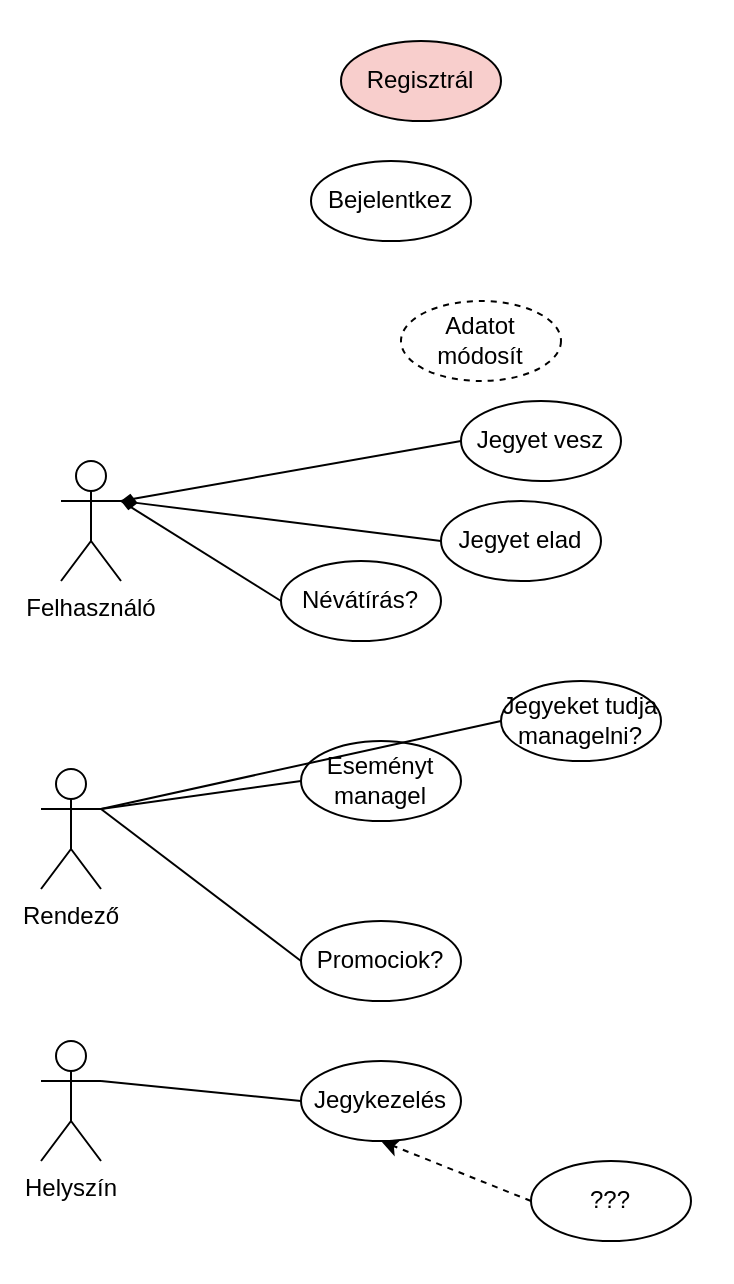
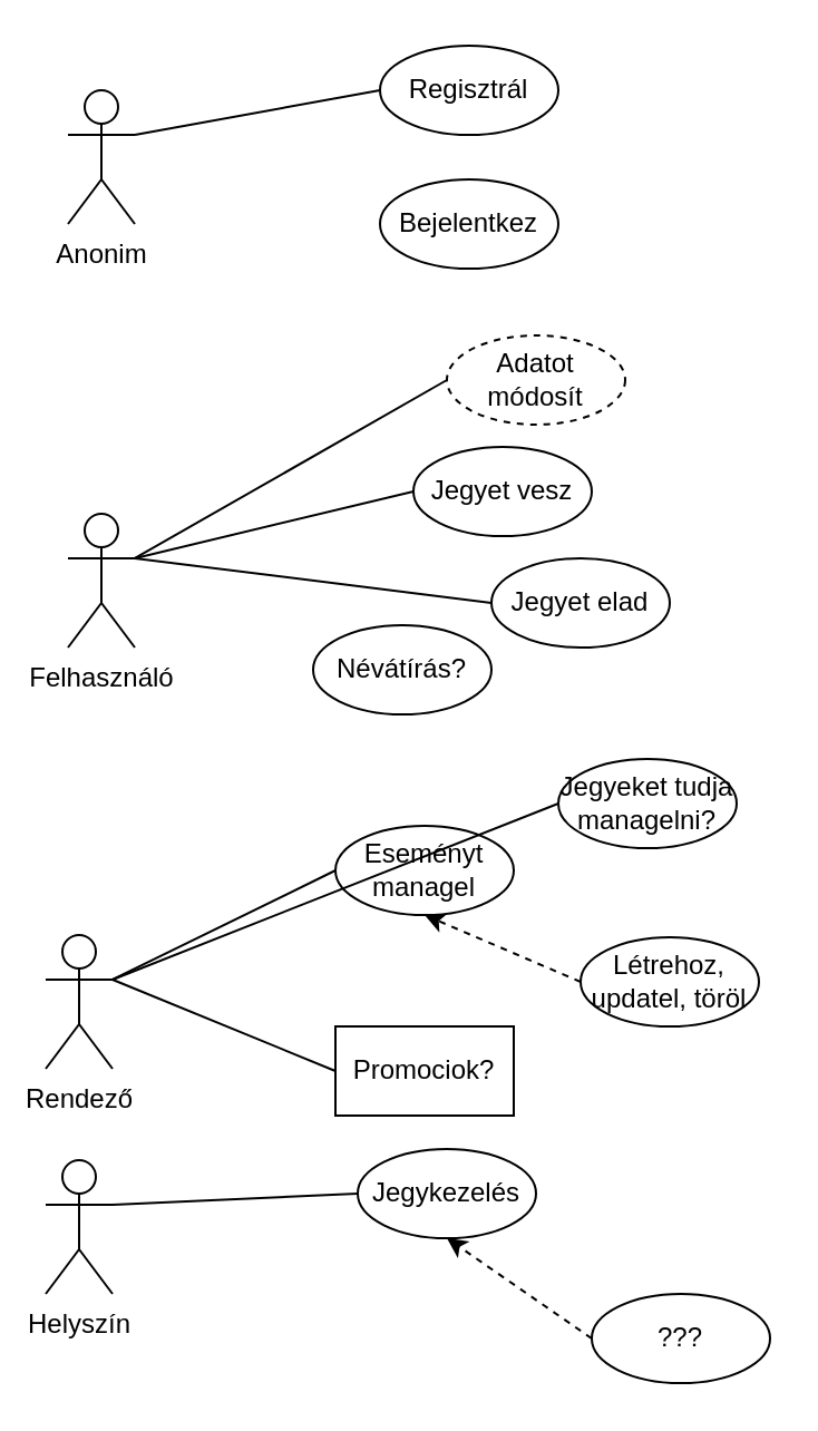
- <mxCell id="4" value="Regisztrál" style="ellipse;whiteSpace=wrap;html=1;labelBackgroundColor=none;rounded=0;fillColor=#f8cecc;" vertex="1" parent="1"><mxGeometry x="170" y="20" width="80" height="40" as="geometry" /></mxCell>
+ <mxCell id="4" value="Regisztrál" style="ellipse;whiteSpace=wrap;html=1;labelBackgroundColor=none;rounded=0;" vertex="1" parent="1"><mxGeometry x="170" y="20" width="80" height="40" as="geometry" /></mxCell>
+ <mxCell id="6" value="" style="endArrow=none;html=1;rounded=0;entryX=1;entryY=0.333;entryDx=0;entryDy=0;entryPerimeter=0;exitX=0;exitY=0.5;exitDx=0;exitDy=0;labelBackgroundColor=none;fontColor=default;" edge="1" parent="1" source="4" target="3"><mxGeometry width="50" height="50" relative="1" as="geometry"><mxPoint x="40" y="260" as="sourcePoint" /><mxPoint x="90" y="210" as="targetPoint" /></mxGeometry></mxCell>
+ <mxCell id="3" value="Anonim" style="shape=umlActor;verticalLabelPosition=bottom;verticalAlign=top;html=1;outlineConnect=0;labelBackgroundColor=none;rounded=0;" vertex="1" parent="1"><mxGeometry x="30" y="40" width="30" height="60" as="geometry" /></mxCell>
- <mxCell id="5" value="Bejelentkez" style="ellipse;whiteSpace=wrap;html=1;labelBackgroundColor=none;rounded=0;" vertex="1" parent="1"><mxGeometry x="155" y="80" width="80" height="40" as="geometry" /></mxCell>
+ <mxCell id="5" value="Bejelentkez" style="ellipse;whiteSpace=wrap;html=1;labelBackgroundColor=none;rounded=0;" vertex="1" parent="1"><mxGeometry x="170" y="80" width="80" height="40" as="geometry" /></mxCell>
+ <mxCell id="21" value="" style="endArrow=none;html=1;rounded=0;exitX=0;exitY=0.5;exitDx=0;exitDy=0;entryX=1;entryY=0.333;entryDx=0;entryDy=0;entryPerimeter=0;labelBackgroundColor=none;fontColor=default;" edge="1" parent="1" source="20" target="2"><mxGeometry width="50" height="50" relative="1" as="geometry"><mxPoint x="150" y="60" as="sourcePoint" /><mxPoint x="20" y="190" as="targetPoint" /></mxGeometry></mxCell>
- <mxCell id="7" value="Jegyet vesz" style="ellipse;whiteSpace=wrap;html=1;labelBackgroundColor=none;rounded=0;" vertex="1" parent="1"><mxGeometry x="230" y="200" width="80" height="40" as="geometry" /></mxCell>
+ <mxCell id="7" value="Jegyet vesz" style="ellipse;whiteSpace=wrap;html=1;labelBackgroundColor=none;rounded=0;" vertex="1" parent="1"><mxGeometry x="185" y="200" width="80" height="40" as="geometry" /></mxCell>
- <mxCell id="12" value="" style="endArrow=diamond;html=1;rounded=0;exitX=0;exitY=0.5;exitDx=0;exitDy=0;entryX=1;entryY=0.333;entryDx=0;entryDy=0;entryPerimeter=0;labelBackgroundColor=none;fontColor=default;" edge="1" parent="1" source="8" target="2"><mxGeometry width="50" height="50" relative="1" as="geometry"><mxPoint x="150" y="210" as="sourcePoint" /><mxPoint x="70" y="260" as="targetPoint" /></mxGeometry></mxCell>
+ <mxCell id="12" value="" style="endArrow=none;html=1;rounded=0;exitX=0;exitY=0.5;exitDx=0;exitDy=0;entryX=1;entryY=0.333;entryDx=0;entryDy=0;entryPerimeter=0;labelBackgroundColor=none;fontColor=default;" edge="1" parent="1" source="8" target="2"><mxGeometry width="50" height="50" relative="1" as="geometry"><mxPoint x="150" y="210" as="sourcePoint" /><mxPoint x="70" y="260" as="targetPoint" /></mxGeometry></mxCell>
- <mxCell id="13" value="" style="endArrow=none;html=1;rounded=0;exitX=0;exitY=0.5;exitDx=0;exitDy=0;entryX=1;entryY=0.333;entryDx=0;entryDy=0;entryPerimeter=0;labelBackgroundColor=none;fontColor=default;" edge="1" parent="1" source="9" target="2"><mxGeometry width="50" height="50" relative="1" as="geometry"><mxPoint x="160" y="220" as="sourcePoint" /><mxPoint x="80" y="270" as="targetPoint" /></mxGeometry></mxCell>
- <mxCell id="10" value="Rendező" style="shape=umlActor;verticalLabelPosition=bottom;verticalAlign=top;html=1;outlineConnect=0;labelBackgroundColor=none;rounded=0;" vertex="1" parent="1"><mxGeometry x="20" y="384" width="30" height="60" as="geometry" /></mxCell>
+ <mxCell id="10" value="Rendező" style="shape=umlActor;verticalLabelPosition=bottom;verticalAlign=top;html=1;outlineConnect=0;labelBackgroundColor=none;rounded=0;" vertex="1" parent="1"><mxGeometry x="20" y="419" width="30" height="60" as="geometry" /></mxCell>
+ <mxCell id="16" value="" style="endArrow=classic;html=1;rounded=0;entryX=0.5;entryY=1;entryDx=0;entryDy=0;exitX=0;exitY=0.5;exitDx=0;exitDy=0;dashed=1;labelBackgroundColor=none;fontColor=default;" edge="1" parent="1" source="17" target="14"><mxGeometry width="50" height="50" relative="1" as="geometry"><mxPoint x="230" y="450" as="sourcePoint" /><mxPoint x="220" y="430" as="targetPoint" /></mxGeometry></mxCell>
+ <mxCell id="17" value="Létrehoz, updatel, töröl" style="ellipse;whiteSpace=wrap;html=1;labelBackgroundColor=none;rounded=0;" vertex="1" parent="1"><mxGeometry x="260" y="420" width="80" height="40" as="geometry" /></mxCell>
- <mxCell id="18" value="Promociok?" style="ellipse;whiteSpace=wrap;html=1;labelBackgroundColor=none;rounded=0;" vertex="1" parent="1"><mxGeometry x="150" y="460" width="80" height="40" as="geometry" /></mxCell>
+ <mxCell id="18" value="Promociok?" style="whiteSpace=wrap;html=1;labelBackgroundColor=none;rounded=0;" vertex="1" parent="1"><mxGeometry x="150" y="460" width="80" height="40" as="geometry" /></mxCell>
- <mxCell id="23" value="Jegykezelés" style="ellipse;whiteSpace=wrap;html=1;labelBackgroundColor=none;rounded=0;" vertex="1" parent="1"><mxGeometry x="150" y="530" width="80" height="40" as="geometry" /></mxCell>
+ <mxCell id="23" value="Jegykezelés" style="ellipse;whiteSpace=wrap;html=1;labelBackgroundColor=none;rounded=0;" vertex="1" parent="1"><mxGeometry x="160" y="515" width="80" height="40" as="geometry" /></mxCell>
